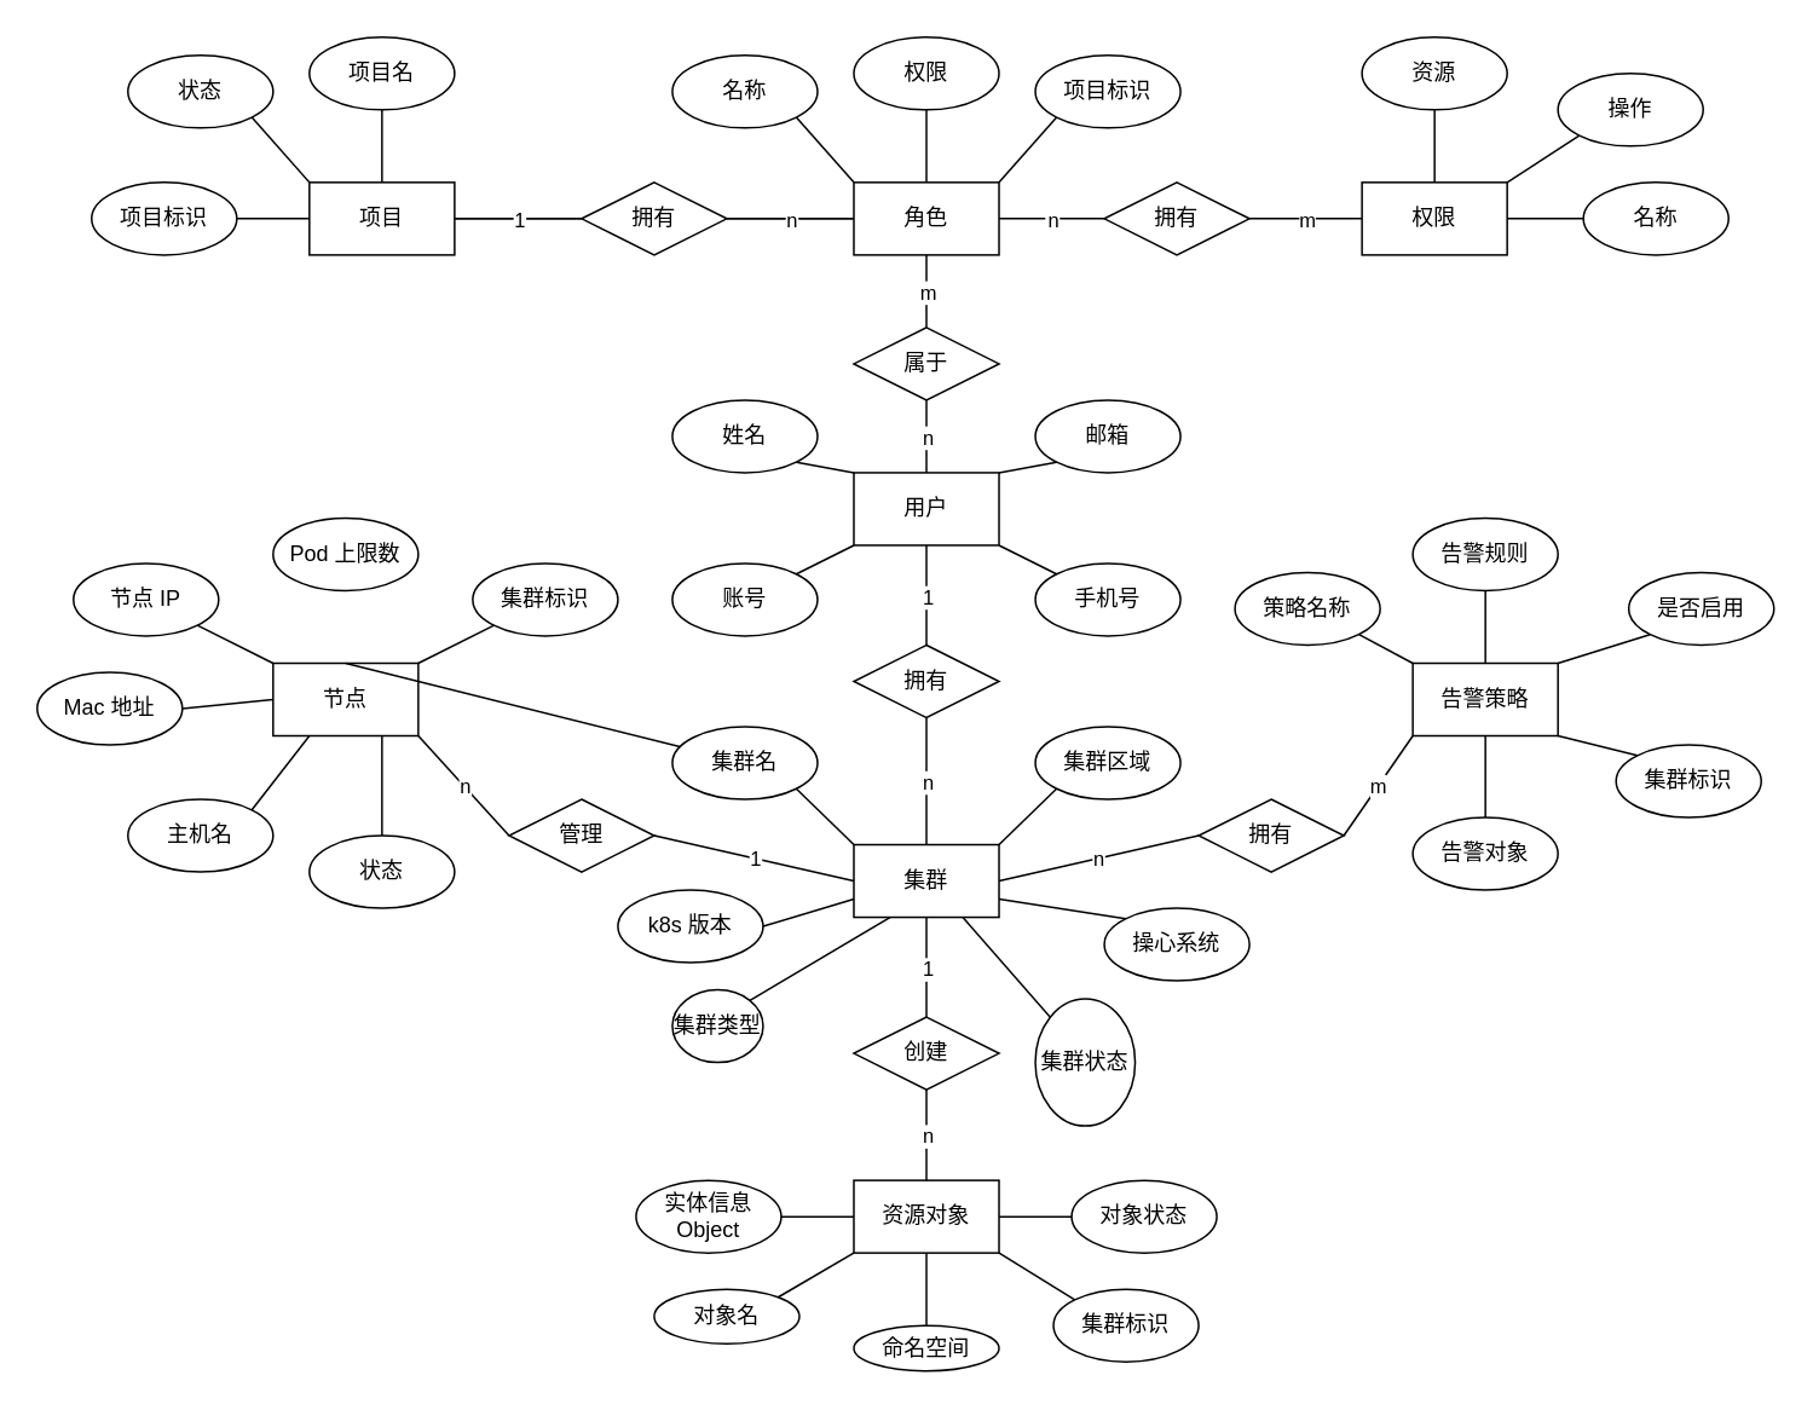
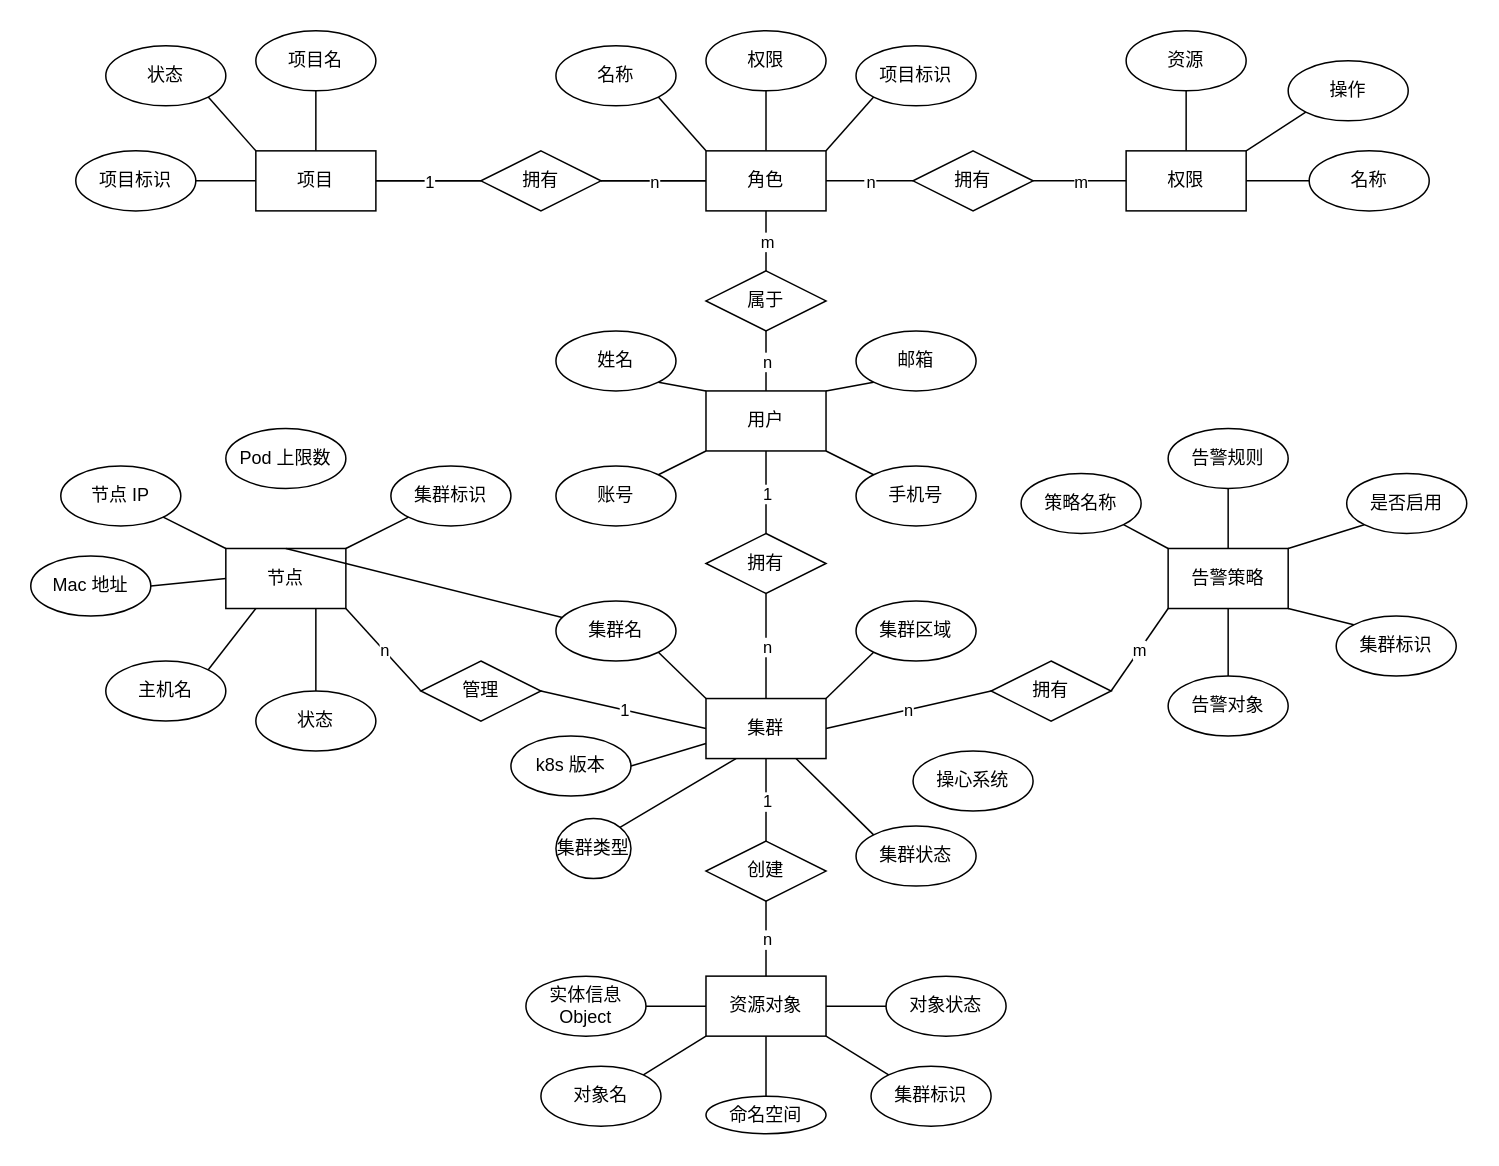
- <mxCell id="98" value="" style="endArrow=none;html=1;rounded=0;entryX=0;entryY=0;entryDx=0;entryDy=0;exitX=1;exitY=0.75;exitDx=0;exitDy=0;" edge="1" parent="1" source="24" target="27"><mxGeometry width="50" height="50" relative="1" as="geometry"><mxPoint x="170" y="610" as="sourcePoint" /><mxPoint x="220" y="560" as="targetPoint" /></mxGeometry></mxCell>
- <mxCell id="95" value="集群状态" style="ellipse;whiteSpace=wrap;html=1;" vertex="1" parent="1"><mxGeometry x="570" y="550" width="55" height="70" as="geometry" /></mxCell>
+ <mxCell id="95" value="集群状态" style="ellipse;whiteSpace=wrap;html=1;" vertex="1" parent="1"><mxGeometry x="570" y="550" width="80" height="40" as="geometry" /></mxCell>
- <mxCell id="45" value="对象名" style="ellipse;whiteSpace=wrap;html=1;" vertex="1" parent="1"><mxGeometry x="360" y="710" width="80" height="30" as="geometry" /></mxCell>
+ <mxCell id="45" value="对象名" style="ellipse;whiteSpace=wrap;html=1;" vertex="1" parent="1"><mxGeometry x="360" y="710" width="80" height="40" as="geometry" /></mxCell>
